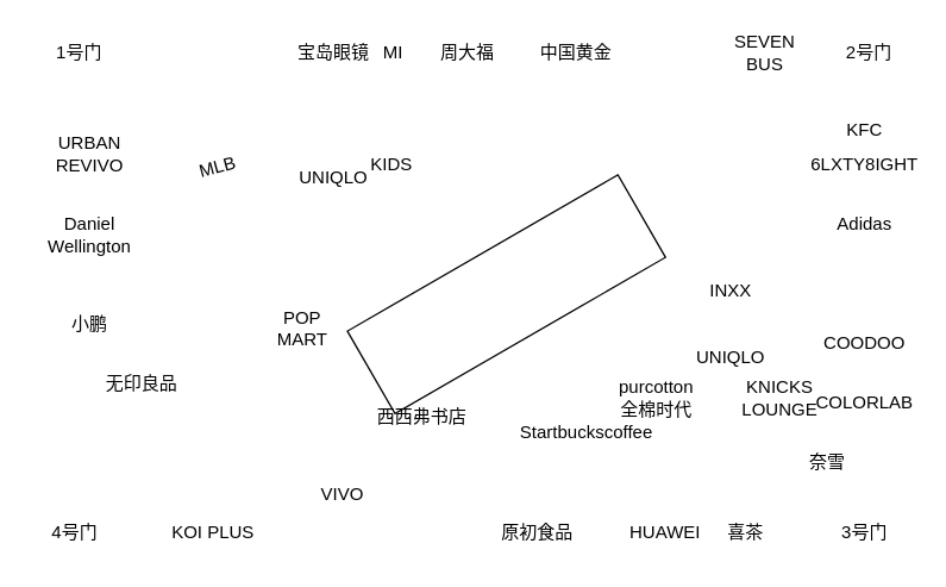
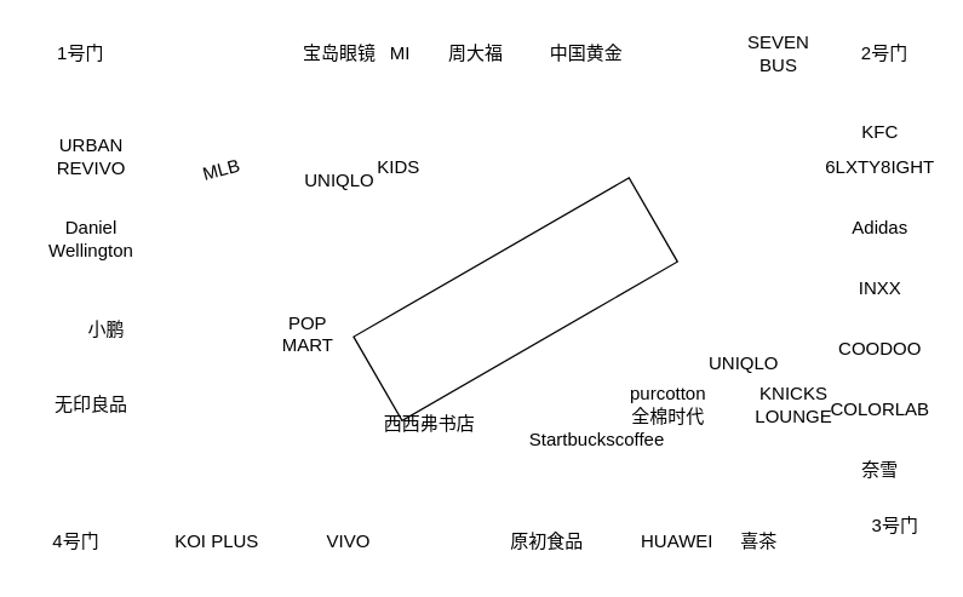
- <mxCell id="18" value="INXX" style="text;html=1;strokeColor=none;fillColor=none;align=center;verticalAlign=middle;whiteSpace=wrap;rounded=0;" parent="1" vertex="1"><mxGeometry x="461" y="180" width="60" height="30" as="geometry" /></mxCell>
+ <mxCell id="18" value="INXX" style="text;html=1;strokeColor=none;fillColor=none;align=center;verticalAlign=middle;whiteSpace=wrap;rounded=0;" parent="1" vertex="1"><mxGeometry x="551" y="175" width="60" height="30" as="geometry" /></mxCell>
- <mxCell id="8" value="小鹏" style="text;html=1;strokeColor=none;fillColor=none;align=center;verticalAlign=middle;whiteSpace=wrap;rounded=0;" parent="1" vertex="1"><mxGeometry x="30" y="202" width="60" height="30" as="geometry" /></mxCell>
+ <mxCell id="8" value="小鹏" style="text;html=1;strokeColor=none;fillColor=none;align=center;verticalAlign=middle;whiteSpace=wrap;rounded=0;" parent="1" vertex="1"><mxGeometry x="40" y="202" width="60" height="30" as="geometry" /></mxCell>
- <mxCell id="9" value="无印良品" style="text;html=1;strokeColor=none;fillColor=none;align=center;verticalAlign=middle;whiteSpace=wrap;rounded=0;" parent="1" vertex="1"><mxGeometry x="65" y="242" width="60" height="30" as="geometry" /></mxCell>
+ <mxCell id="9" value="无印良品" style="text;html=1;strokeColor=none;fillColor=none;align=center;verticalAlign=middle;whiteSpace=wrap;rounded=0;" parent="1" vertex="1"><mxGeometry x="30" y="252" width="60" height="30" as="geometry" /></mxCell>
- <mxCell id="15" value="奈雪" style="text;html=1;strokeColor=none;fillColor=none;align=center;verticalAlign=middle;whiteSpace=wrap;rounded=0;" parent="1" vertex="1"><mxGeometry x="526" y="295" width="60" height="30" as="geometry" /></mxCell>
+ <mxCell id="15" value="奈雪" style="text;html=1;strokeColor=none;fillColor=none;align=center;verticalAlign=middle;whiteSpace=wrap;rounded=0;" parent="1" vertex="1"><mxGeometry x="551" y="295" width="60" height="30" as="geometry" /></mxCell>
- <mxCell id="11" value="VIVO" style="text;html=1;strokeColor=none;fillColor=none;align=center;verticalAlign=middle;whiteSpace=wrap;rounded=0;" parent="1" vertex="1"><mxGeometry x="200" y="317" width="60" height="30" as="geometry" /></mxCell>
+ <mxCell id="11" value="VIVO" style="text;html=1;strokeColor=none;fillColor=none;align=center;verticalAlign=middle;whiteSpace=wrap;rounded=0;" parent="1" vertex="1"><mxGeometry x="200" y="342" width="60" height="30" as="geometry" /></mxCell>
- <mxCell id="5" value="3号门" style="text;html=1;strokeColor=none;fillColor=none;align=center;verticalAlign=middle;whiteSpace=wrap;rounded=0;" parent="1" vertex="1"><mxGeometry x="551" y="342" width="60" height="30" as="geometry" /></mxCell>
+ <mxCell id="5" value="3号门" style="text;html=1;strokeColor=none;fillColor=none;align=center;verticalAlign=middle;whiteSpace=wrap;rounded=0;" parent="1" vertex="1"><mxGeometry x="561" y="332" width="60" height="30" as="geometry" /></mxCell>
